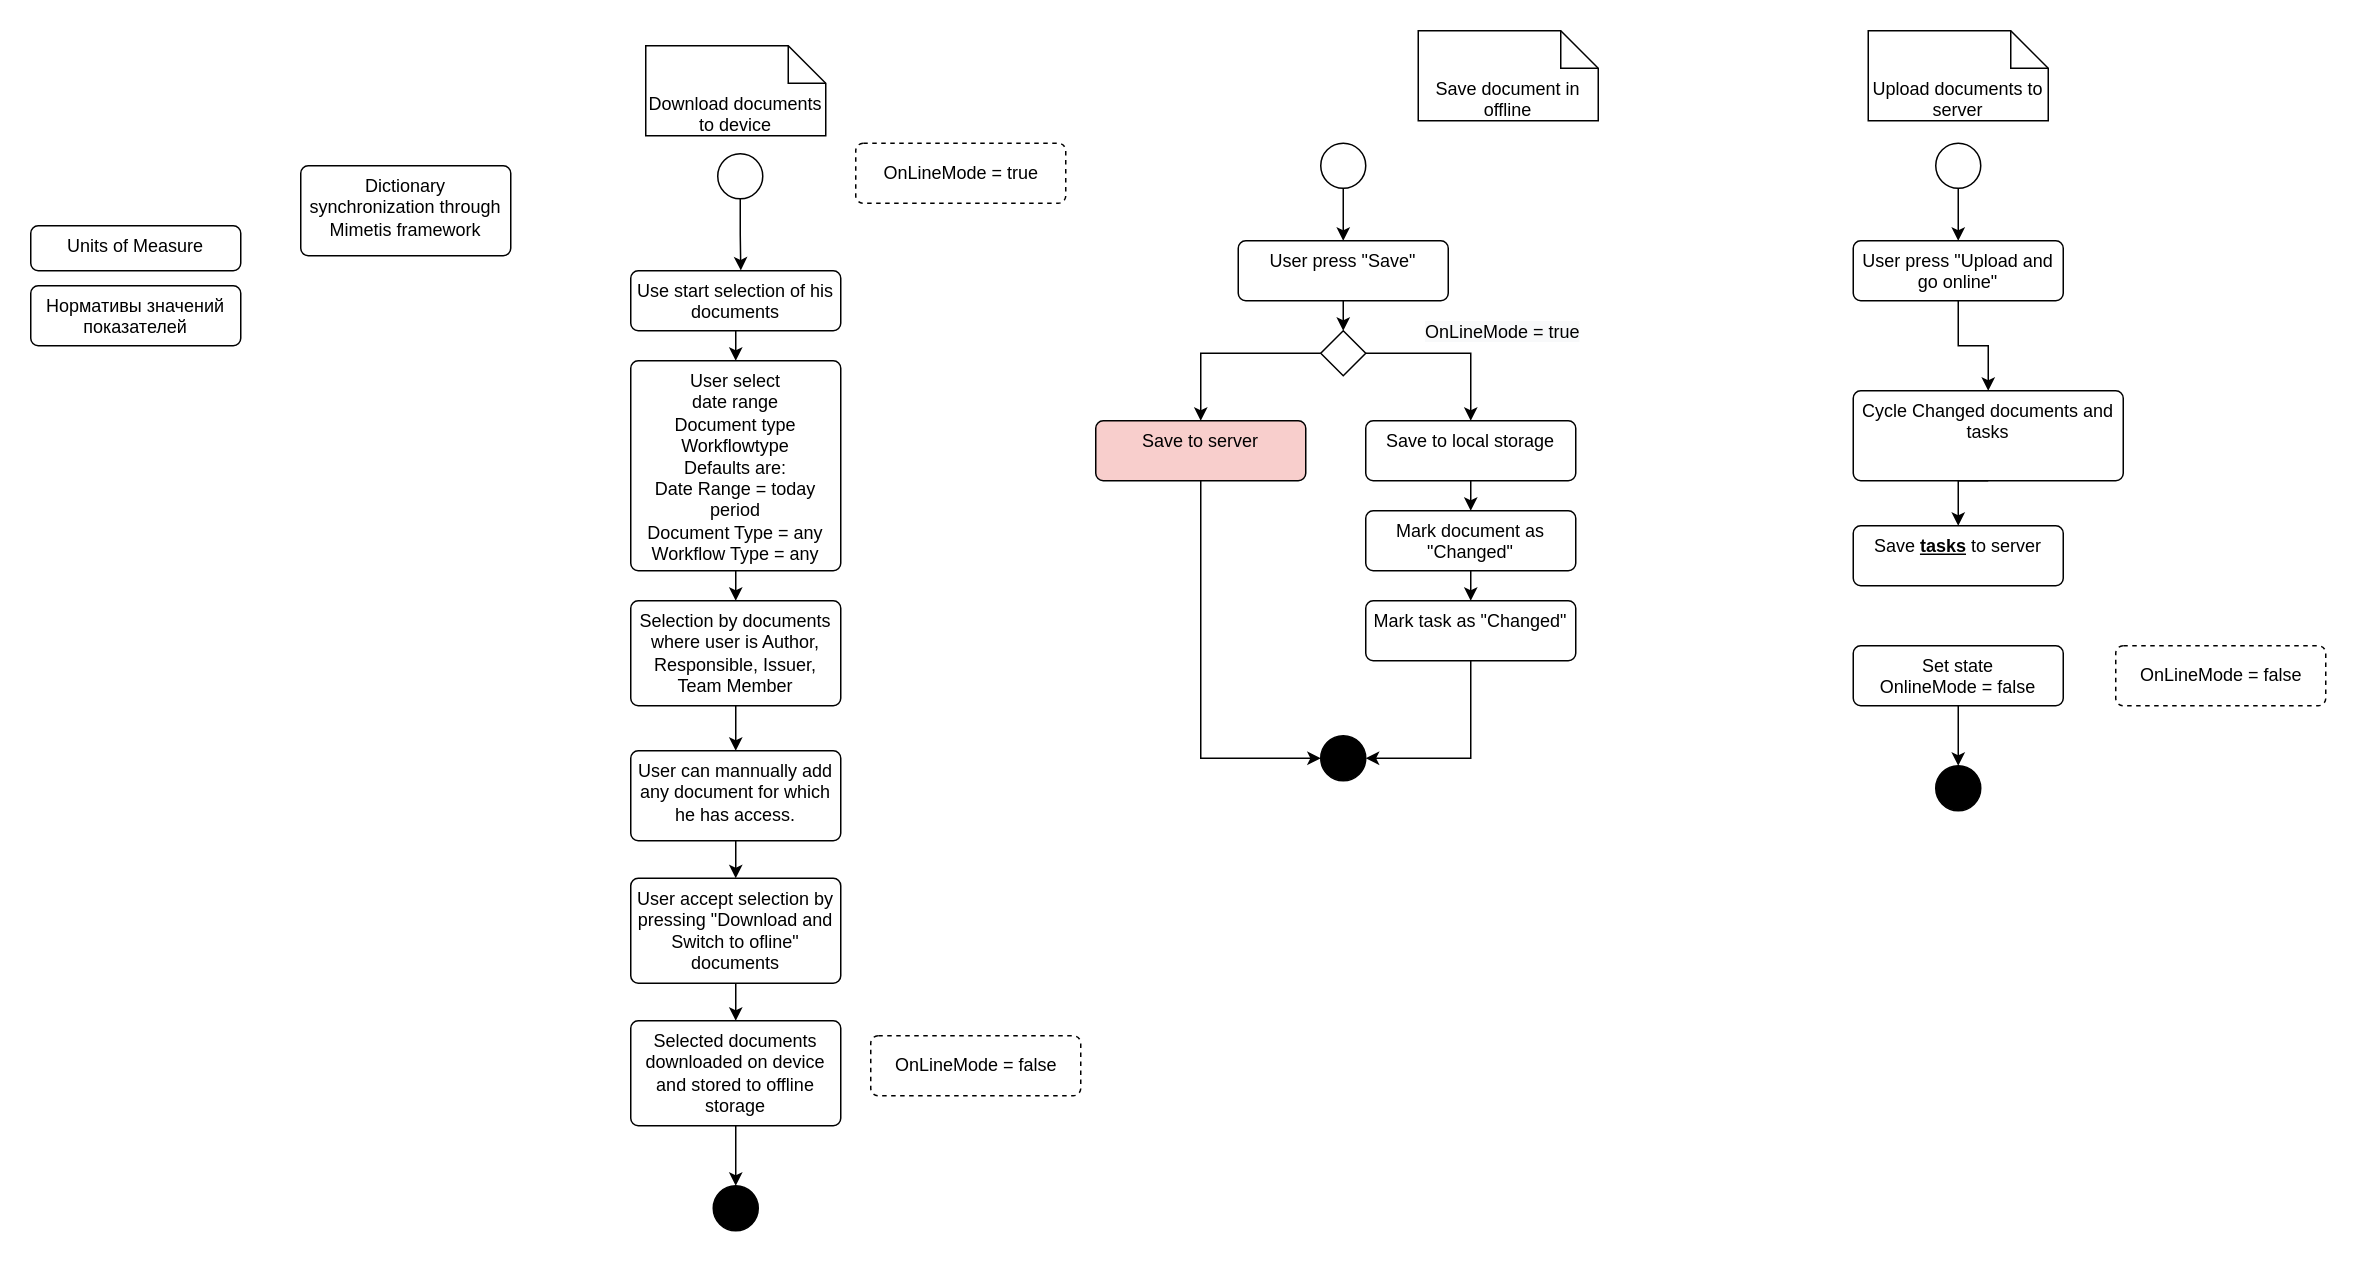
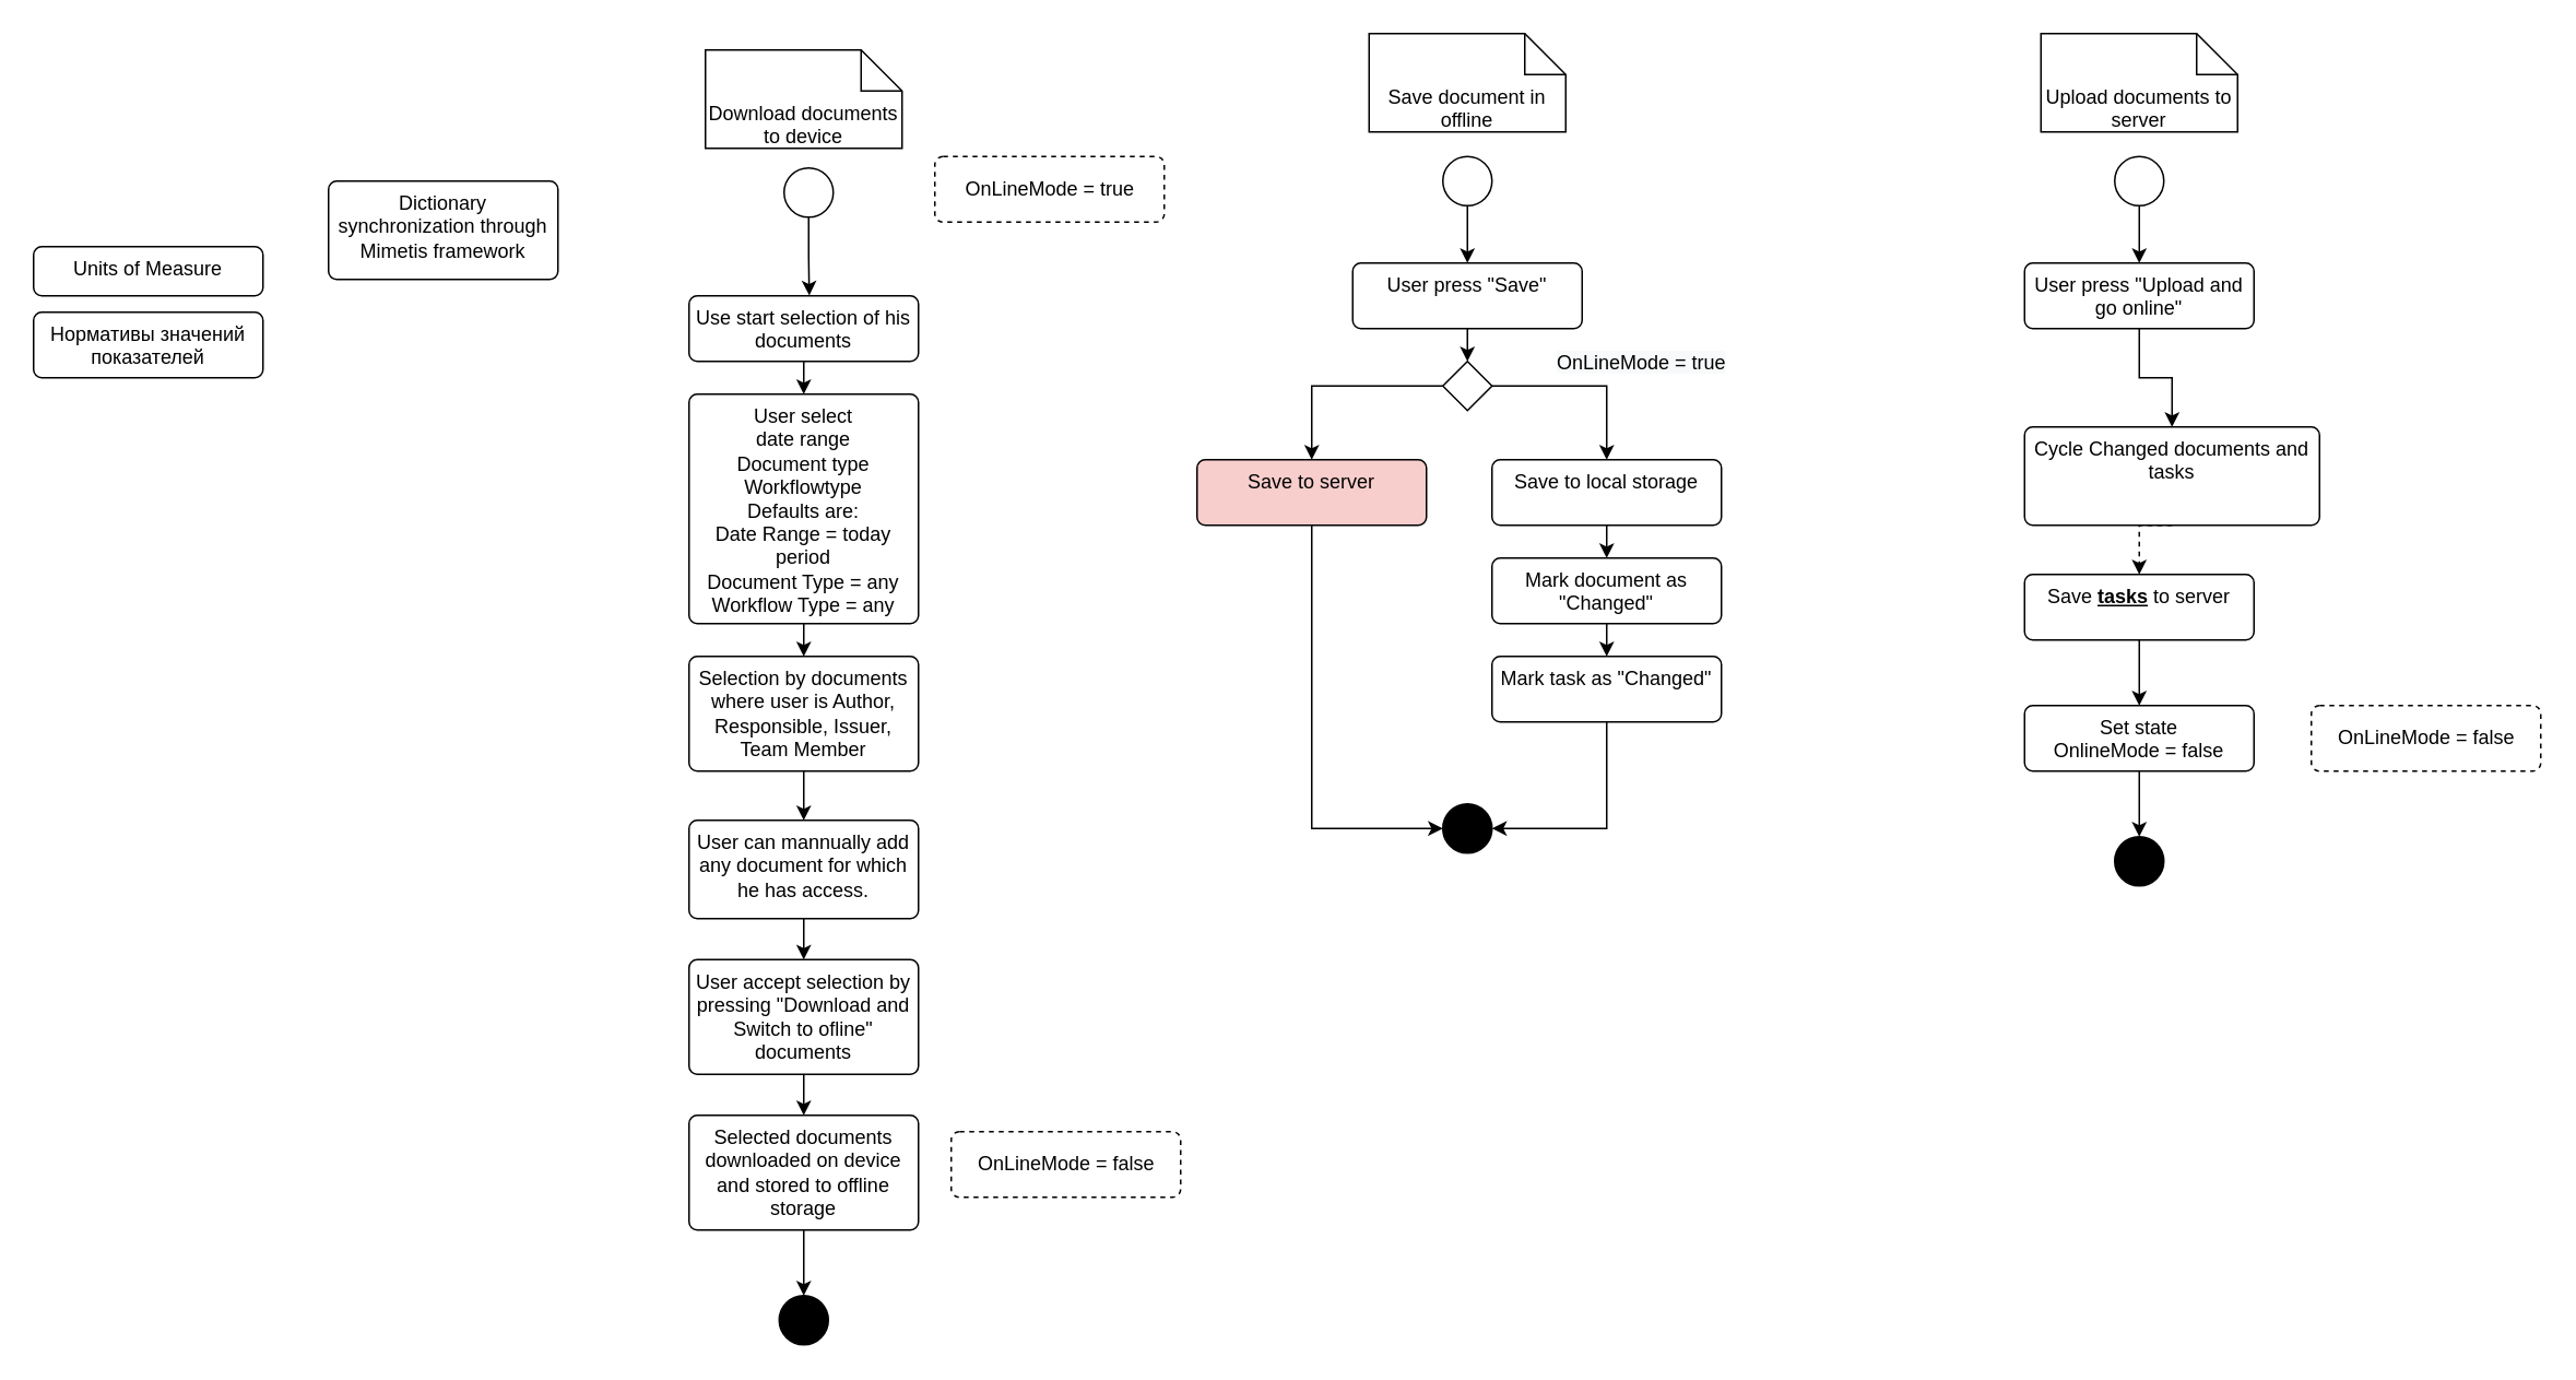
- <mxCell id="25" value="Save document in offline" style="shape=note2;boundedLbl=1;whiteSpace=wrap;html=1;size=25;verticalAlign=top;align=center;" vertex="1" parent="1"><mxGeometry x="945" y="20" width="120" height="60" as="geometry" /></mxCell>
+ <mxCell id="25" value="Save document in offline" style="shape=note2;boundedLbl=1;whiteSpace=wrap;html=1;size=25;verticalAlign=top;align=center;" vertex="1" parent="1"><mxGeometry x="835" y="20" width="120" height="60" as="geometry" /></mxCell>
- <mxCell id="42" style="edgeStyle=orthogonalEdgeStyle;rounded=0;orthogonalLoop=1;jettySize=auto;html=1;exitX=0.5;exitY=1;exitDx=0;exitDy=0;entryX=0.5;entryY=0;entryDx=0;entryDy=0;" edge="1" parent="1" source="43" target="49"><mxGeometry relative="1" as="geometry"><mxPoint x="1320" y="405" as="targetPoint" /></mxGeometry></mxCell>
+ <mxCell id="42" style="edgeStyle=orthogonalEdgeStyle;rounded=0;orthogonalLoop=1;jettySize=auto;html=1;exitX=0.5;exitY=1;exitDx=0;exitDy=0;entryX=0.5;entryY=0;entryDx=0;entryDy=0;dashed=1;" edge="1" parent="1" source="43" target="49"><mxGeometry relative="1" as="geometry"><mxPoint x="1320" y="405" as="targetPoint" /></mxGeometry></mxCell>
+ <mxCell id="48" style="edgeStyle=orthogonalEdgeStyle;rounded=0;orthogonalLoop=1;jettySize=auto;html=1;exitX=0.5;exitY=1;exitDx=0;exitDy=0;entryX=0.5;entryY=0;entryDx=0;entryDy=0;" edge="1" parent="1" source="49" target="51"><mxGeometry relative="1" as="geometry" /></mxCell>
